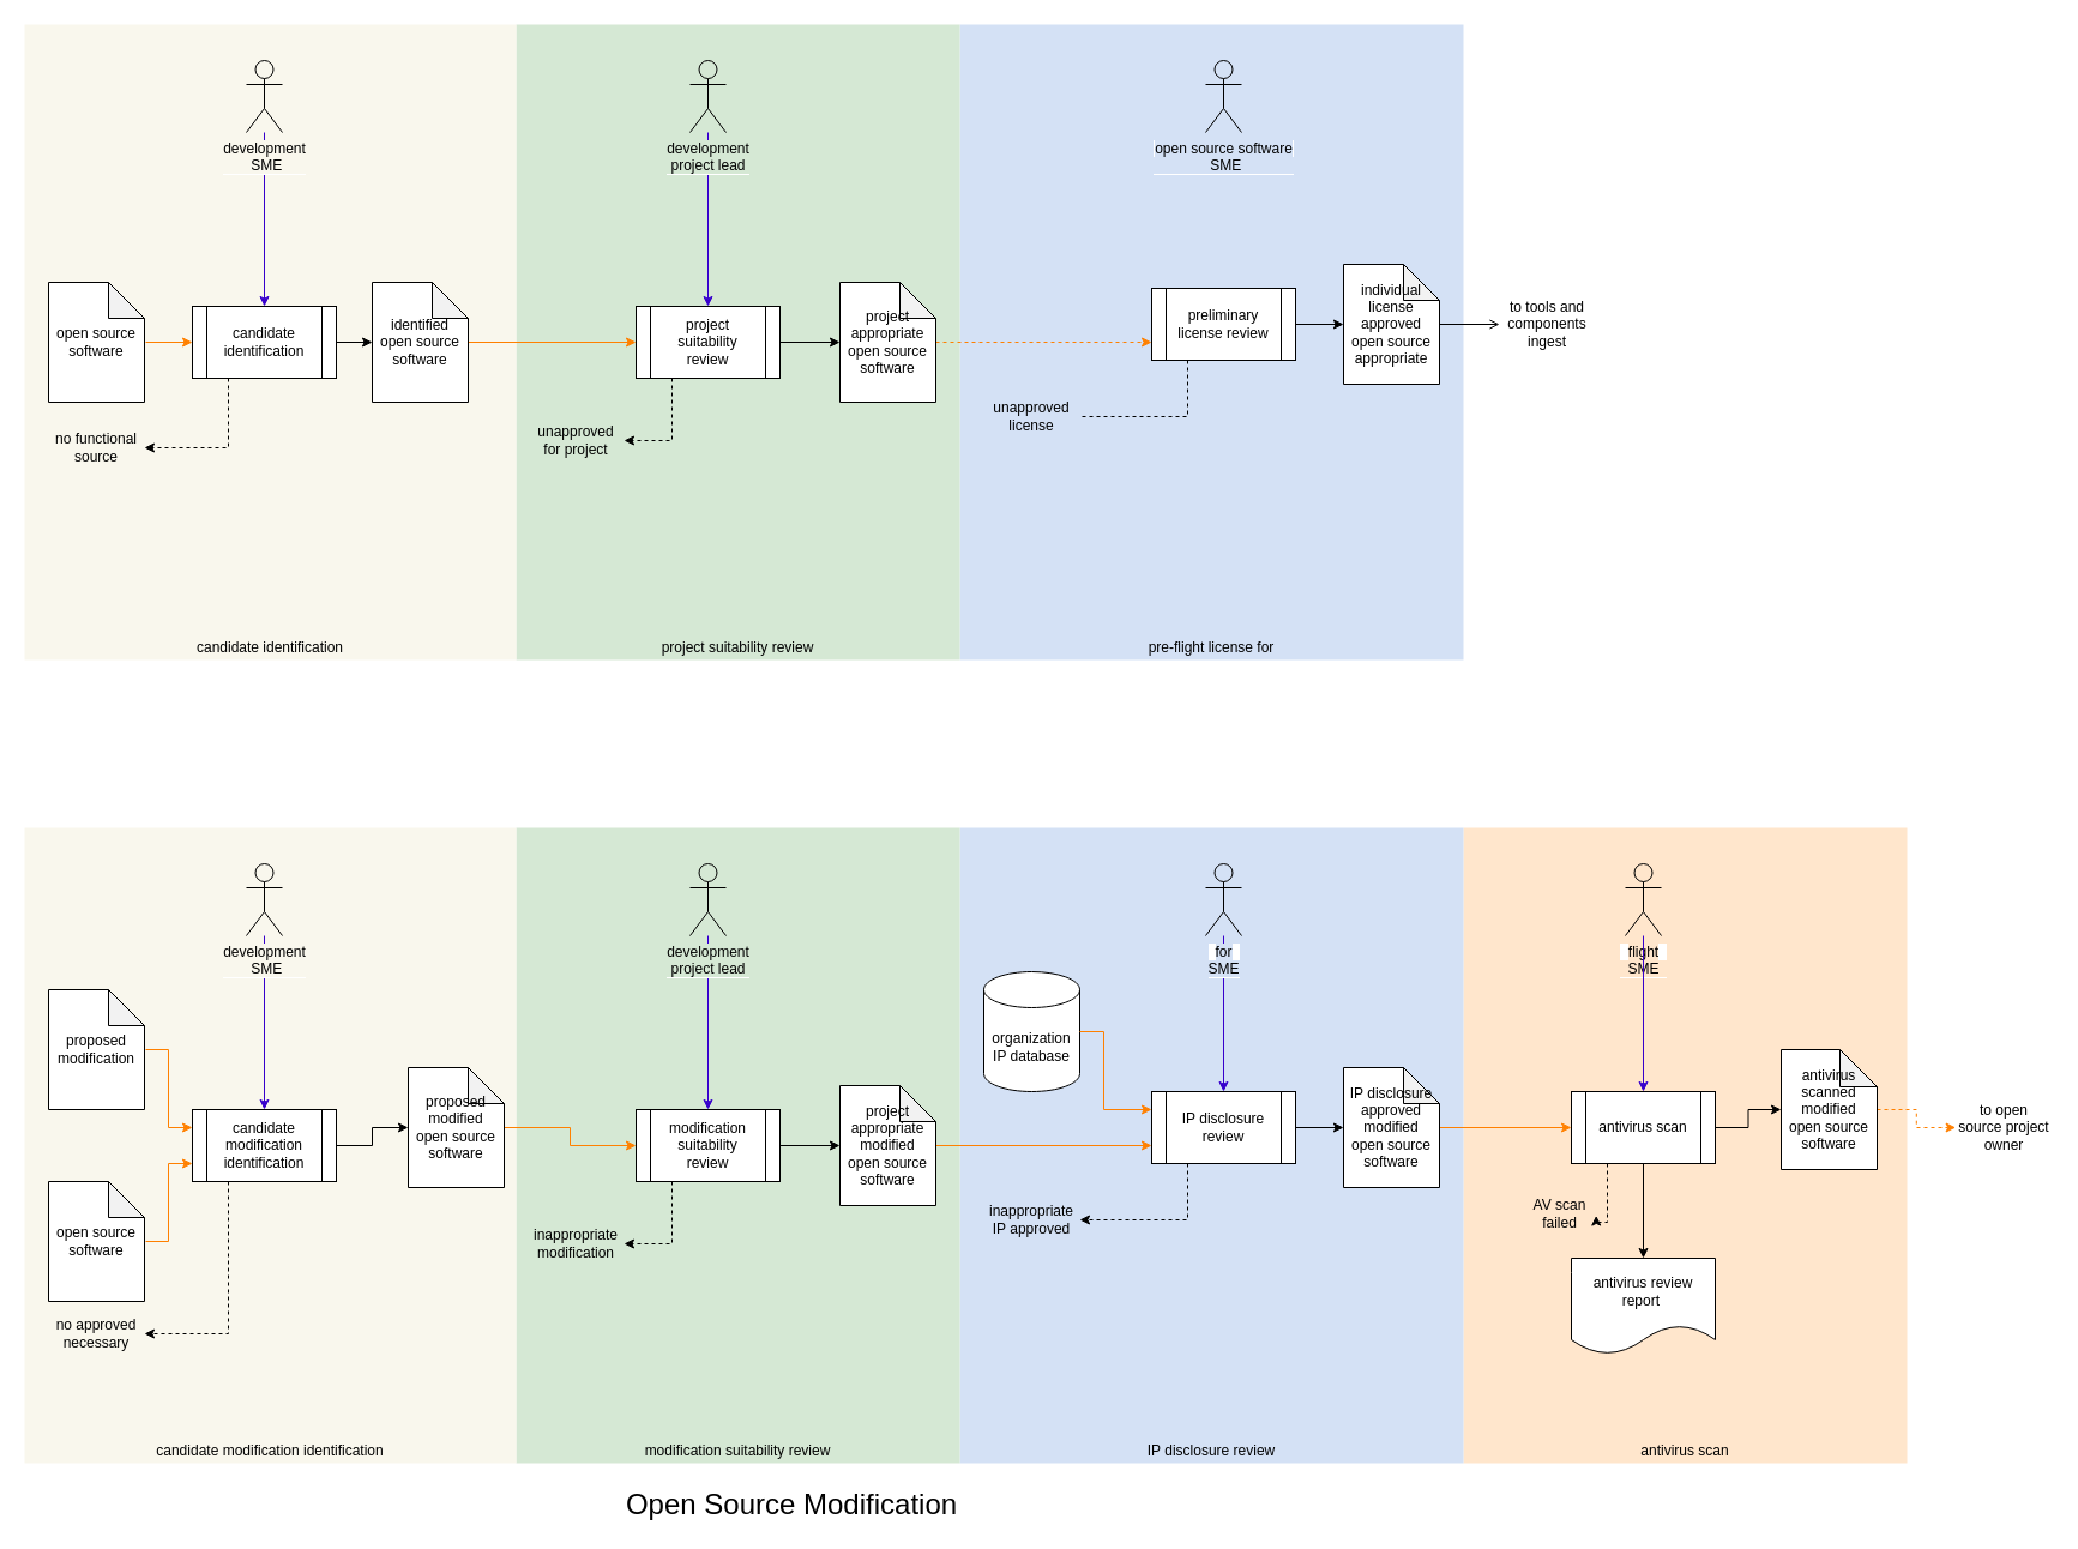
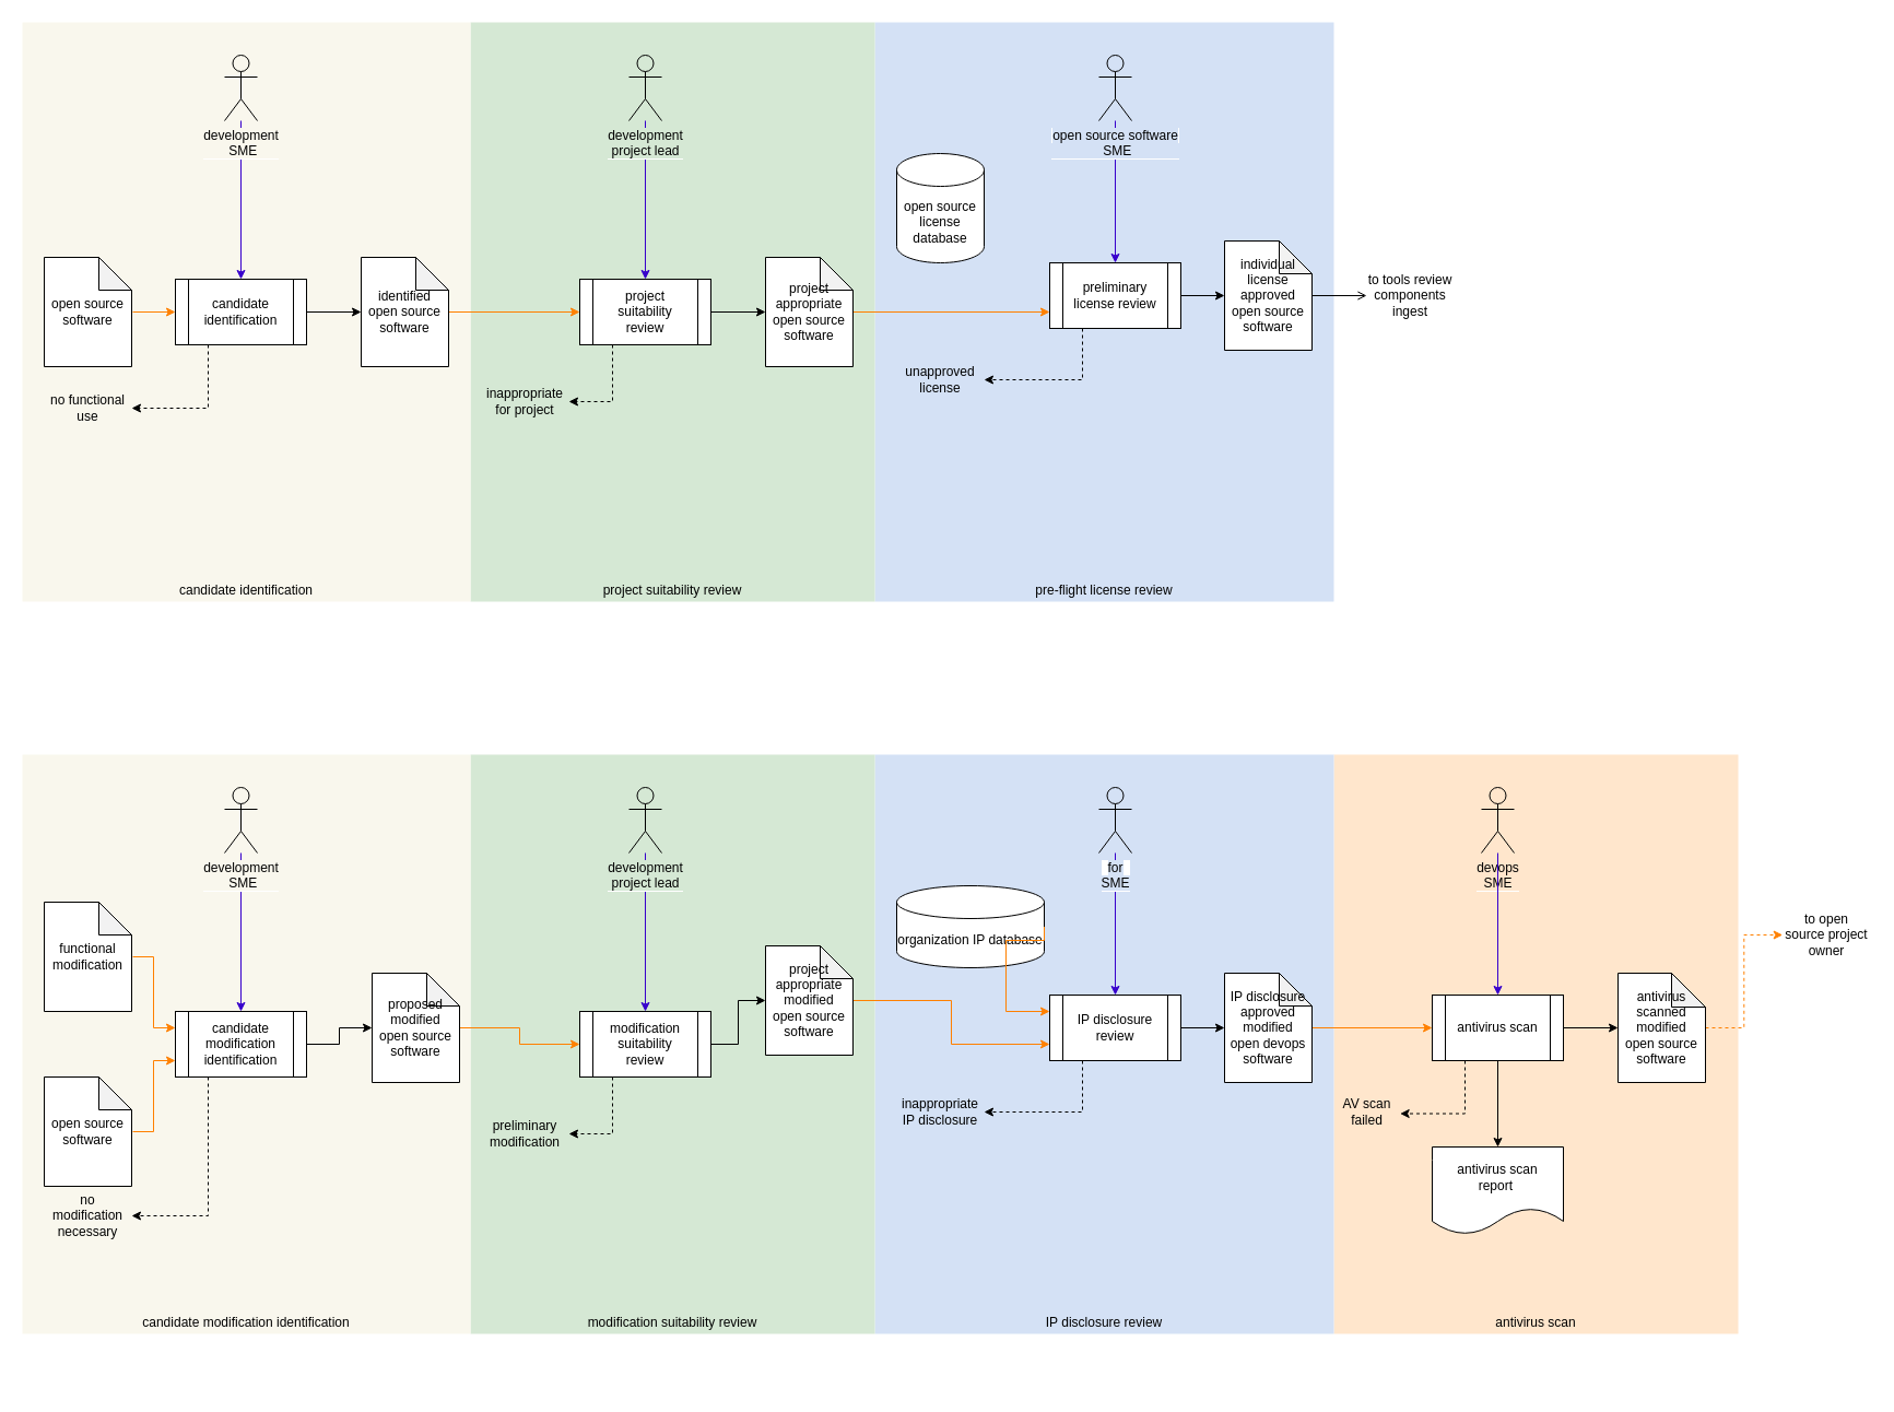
+ <mxCell id="28" style="edgeStyle=orthogonalEdgeStyle;rounded=0;orthogonalLoop=1;jettySize=auto;html=1;fillColor=#6a00ff;strokeColor=#3700CC;" parent="1" source="29" target="16" edge="1"><mxGeometry relative="1" as="geometry" /></mxCell>
+ <mxCell id="31" value="open source license database" style="shape=cylinder3;whiteSpace=wrap;html=1;boundedLbl=1;backgroundOutline=1;size=15;" parent="1" vertex="1"><mxGeometry x="820" y="140" width="80" height="100" as="geometry" /></mxCell>
- <mxCell id="36" value="individual license approved open source appropriate" style="shape=note;whiteSpace=wrap;html=1;backgroundOutline=1;darkOpacity=0.05;" parent="1" vertex="1"><mxGeometry x="1120" y="220" width="80" height="100" as="geometry" /></mxCell>
+ <mxCell id="36" value="individual license approved open source software" style="shape=note;whiteSpace=wrap;html=1;backgroundOutline=1;darkOpacity=0.05;" parent="1" vertex="1"><mxGeometry x="1120" y="220" width="80" height="100" as="geometry" /></mxCell>
- <mxCell id="34" value="to tools and components ingest" style="text;html=1;strokeColor=none;fillColor=none;align=center;verticalAlign=middle;whiteSpace=wrap;rounded=0;" parent="1" vertex="1"><mxGeometry x="1250" y="243" width="80" height="54" as="geometry" /></mxCell>
+ <mxCell id="34" value="to tools review components ingest" style="text;html=1;strokeColor=none;fillColor=none;align=center;verticalAlign=middle;whiteSpace=wrap;rounded=0;" parent="1" vertex="1"><mxGeometry x="1250" y="243" width="80" height="54" as="geometry" /></mxCell>
- <mxCell id="12" value="identified open source software" style="shape=note;whiteSpace=wrap;html=1;backgroundOutline=1;darkOpacity=0.05;" parent="1" vertex="1"><mxGeometry x="310" y="235" width="80" height="100" as="geometry" /></mxCell>
+ <mxCell id="12" value="identified open source software" style="shape=note;whiteSpace=wrap;html=1;backgroundOutline=1;darkOpacity=0.05;" parent="1" vertex="1"><mxGeometry x="330" y="235" width="80" height="100" as="geometry" /></mxCell>
- <mxCell id="13" style="edgeStyle=orthogonalEdgeStyle;rounded=0;orthogonalLoop=1;jettySize=auto;html=1;entryX=0;entryY=0.75;entryDx=0;entryDy=0;strokeColor=#FF8000;dashed=1;" parent="1" source="14" target="16" edge="1"><mxGeometry relative="1" as="geometry" /></mxCell>
+ <mxCell id="13" style="edgeStyle=orthogonalEdgeStyle;rounded=0;orthogonalLoop=1;jettySize=auto;html=1;entryX=0;entryY=0.75;entryDx=0;entryDy=0;strokeColor=#FF8000;" parent="1" source="14" target="16" edge="1"><mxGeometry relative="1" as="geometry" /></mxCell>
- <mxCell id="32" style="edgeStyle=orthogonalEdgeStyle;rounded=0;orthogonalLoop=1;jettySize=auto;html=1;exitX=0.25;exitY=1;exitDx=0;exitDy=0;entryX=1;entryY=0.5;entryDx=0;entryDy=0;dashed=1;endArrow=none;" parent="1" source="16" target="33" edge="1"><mxGeometry relative="1" as="geometry"><mxPoint x="930" y="330" as="sourcePoint" /></mxGeometry></mxCell>
+ <mxCell id="32" style="edgeStyle=orthogonalEdgeStyle;rounded=0;orthogonalLoop=1;jettySize=auto;html=1;exitX=0.25;exitY=1;exitDx=0;exitDy=0;entryX=1;entryY=0.5;entryDx=0;entryDy=0;dashed=1;" parent="1" source="16" target="33" edge="1"><mxGeometry relative="1" as="geometry"><mxPoint x="930" y="330" as="sourcePoint" /></mxGeometry></mxCell>
- <mxCell id="30" value="unapproved for project" style="text;html=1;strokeColor=none;fillColor=none;align=center;verticalAlign=middle;whiteSpace=wrap;rounded=0;" parent="1" vertex="1"><mxGeometry x="440" y="340" width="80" height="54" as="geometry" /></mxCell>
+ <mxCell id="30" value="inappropriate for project" style="text;html=1;strokeColor=none;fillColor=none;align=center;verticalAlign=middle;whiteSpace=wrap;rounded=0;" parent="1" vertex="1"><mxGeometry x="440" y="340" width="80" height="54" as="geometry" /></mxCell>
- <mxCell id="27" value="no functional source" style="text;html=1;strokeColor=none;fillColor=none;align=center;verticalAlign=middle;whiteSpace=wrap;rounded=0;" parent="1" vertex="1"><mxGeometry x="40" y="346" width="80" height="54" as="geometry" /></mxCell>
+ <mxCell id="27" value="no functional use" style="text;html=1;strokeColor=none;fillColor=none;align=center;verticalAlign=middle;whiteSpace=wrap;rounded=0;" parent="1" vertex="1"><mxGeometry x="40" y="346" width="80" height="54" as="geometry" /></mxCell>
- <mxCell id="22" value="pre-flight license for" style="text;html=1;strokeColor=none;fillColor=none;align=center;verticalAlign=middle;whiteSpace=wrap;rounded=0;" parent="1" vertex="1"><mxGeometry x="800" y="530" width="420" height="20" as="geometry" /></mxCell>
+ <mxCell id="22" value="pre-flight license review" style="text;html=1;strokeColor=none;fillColor=none;align=center;verticalAlign=middle;whiteSpace=wrap;rounded=0;" parent="1" vertex="1"><mxGeometry x="800" y="530" width="420" height="20" as="geometry" /></mxCell>
- <mxCell id="83" value="&lt;span style=&quot;background-color: rgb(255 , 230 , 204)&quot;&gt;flight&lt;br&gt;&amp;nbsp; SME&amp;nbsp;&amp;nbsp;&lt;/span&gt;" style="shape=umlActor;verticalLabelPosition=bottom;labelBackgroundColor=#ffffff;verticalAlign=top;html=1;outlineConnect=0;fillColor=none;" parent="1" vertex="1"><mxGeometry x="1355" y="720" width="30" height="60" as="geometry" /></mxCell>
+ <mxCell id="83" value="&lt;span style=&quot;background-color: rgb(255 , 230 , 204)&quot;&gt;devops&lt;br&gt;&amp;nbsp; SME&amp;nbsp;&amp;nbsp;&lt;/span&gt;" style="shape=umlActor;verticalLabelPosition=bottom;labelBackgroundColor=#ffffff;verticalAlign=top;html=1;outlineConnect=0;fillColor=none;" parent="1" vertex="1"><mxGeometry x="1355" y="720" width="30" height="60" as="geometry" /></mxCell>
- <mxCell id="66" value="organization IP database" style="shape=cylinder3;whiteSpace=wrap;html=1;boundedLbl=1;backgroundOutline=1;size=15;" parent="1" vertex="1"><mxGeometry x="820" y="810" width="80" height="100" as="geometry" /></mxCell>
+ <mxCell id="66" value="organization IP database" style="shape=cylinder3;whiteSpace=wrap;html=1;boundedLbl=1;backgroundOutline=1;size=15;" parent="1" vertex="1"><mxGeometry x="820" y="810" width="135" height="75" as="geometry" /></mxCell>
- <mxCell id="72" value="proposed modification" style="shape=note;whiteSpace=wrap;html=1;backgroundOutline=1;darkOpacity=0.05;" parent="1" vertex="1"><mxGeometry x="40" y="825" width="80" height="100" as="geometry" /></mxCell>
+ <mxCell id="72" value="functional modification" style="shape=note;whiteSpace=wrap;html=1;backgroundOutline=1;darkOpacity=0.05;" parent="1" vertex="1"><mxGeometry x="40" y="825" width="80" height="100" as="geometry" /></mxCell>
- <mxCell id="76" value="antivirus&lt;br&gt;scanned&lt;br&gt;modified&lt;br&gt;open source software" style="shape=note;whiteSpace=wrap;html=1;backgroundOutline=1;darkOpacity=0.05;size=31;" parent="1" vertex="1"><mxGeometry x="1485" y="875" width="80" height="100" as="geometry" /></mxCell>
+ <mxCell id="76" value="antivirus&lt;br&gt;scanned&lt;br&gt;modified&lt;br&gt;open source software" style="shape=note;whiteSpace=wrap;html=1;backgroundOutline=1;darkOpacity=0.05;size=31;" parent="1" vertex="1"><mxGeometry x="1480" y="890" width="80" height="100" as="geometry" /></mxCell>
- <mxCell id="71" value="IP disclosure approved modified&lt;br&gt;open source software" style="shape=note;whiteSpace=wrap;html=1;backgroundOutline=1;darkOpacity=0.05;" parent="1" vertex="1"><mxGeometry x="1120" y="890" width="80" height="100" as="geometry" /></mxCell>
+ <mxCell id="71" value="IP disclosure approved modified&lt;br&gt;open devops software" style="shape=note;whiteSpace=wrap;html=1;backgroundOutline=1;darkOpacity=0.05;" parent="1" vertex="1"><mxGeometry x="1120" y="890" width="80" height="100" as="geometry" /></mxCell>
- <mxCell id="85" value="to open source project owner" style="text;html=1;strokeColor=none;fillColor=none;align=center;verticalAlign=middle;whiteSpace=wrap;rounded=0;" parent="1" vertex="1"><mxGeometry x="1630.64" y="913" width="80" height="54" as="geometry" /></mxCell>
+ <mxCell id="85" value="to open source project owner" style="text;html=1;strokeColor=none;fillColor=none;align=center;verticalAlign=middle;whiteSpace=wrap;rounded=0;" parent="1" vertex="1"><mxGeometry x="1630.64" y="828" width="80" height="54" as="geometry" /></mxCell>
- <mxCell id="48" value="project appropriate&lt;br&gt;modified&lt;br&gt;open source software" style="shape=note;whiteSpace=wrap;html=1;backgroundOutline=1;darkOpacity=0.05;" parent="1" vertex="1"><mxGeometry x="700" y="905" width="80" height="100" as="geometry" /></mxCell>
+ <mxCell id="48" value="project appropriate&lt;br&gt;modified&lt;br&gt;open source software" style="shape=note;whiteSpace=wrap;html=1;backgroundOutline=1;darkOpacity=0.05;" parent="1" vertex="1"><mxGeometry x="700" y="865" width="80" height="100" as="geometry" /></mxCell>
- <mxCell id="81" value="AV scan&lt;br&gt;failed" style="text;html=1;align=center;verticalAlign=middle;resizable=0;points=[];autosize=1;" parent="1" vertex="1"><mxGeometry x="1270" y="997" width="60" height="30" as="geometry" /></mxCell>
+ <mxCell id="81" value="AV scan&lt;br&gt;failed" style="text;html=1;align=center;verticalAlign=middle;resizable=0;points=[];autosize=1;" parent="1" vertex="1"><mxGeometry x="1220" y="1002" width="60" height="30" as="geometry" /></mxCell>
- <mxCell id="69" value="inappropriate IP approved" style="text;html=1;strokeColor=none;fillColor=none;align=center;verticalAlign=middle;whiteSpace=wrap;rounded=0;" parent="1" vertex="1"><mxGeometry x="820" y="990" width="80" height="54" as="geometry" /></mxCell>
+ <mxCell id="69" value="inappropriate IP disclosure" style="text;html=1;strokeColor=none;fillColor=none;align=center;verticalAlign=middle;whiteSpace=wrap;rounded=0;" parent="1" vertex="1"><mxGeometry x="820" y="990" width="80" height="54" as="geometry" /></mxCell>
- <mxCell id="65" value="inappropriate modification" style="text;html=1;strokeColor=none;fillColor=none;align=center;verticalAlign=middle;whiteSpace=wrap;rounded=0;" parent="1" vertex="1"><mxGeometry x="440" y="1010" width="80" height="54" as="geometry" /></mxCell>
+ <mxCell id="65" value="preliminary modification" style="text;html=1;strokeColor=none;fillColor=none;align=center;verticalAlign=middle;whiteSpace=wrap;rounded=0;" parent="1" vertex="1"><mxGeometry x="440" y="1010" width="80" height="54" as="geometry" /></mxCell>
- <mxCell id="82" value="antivirus review&lt;br&gt;report&amp;nbsp;" style="shape=document;whiteSpace=wrap;html=1;boundedLbl=1;" parent="1" vertex="1"><mxGeometry x="1310" y="1049" width="120" height="80" as="geometry" /></mxCell>
+ <mxCell id="82" value="antivirus scan&lt;br&gt;report&amp;nbsp;" style="shape=document;whiteSpace=wrap;html=1;boundedLbl=1;" parent="1" vertex="1"><mxGeometry x="1310" y="1049" width="120" height="80" as="geometry" /></mxCell>
- <mxCell id="61" value="no approved necessary" style="text;html=1;strokeColor=none;fillColor=none;align=center;verticalAlign=middle;whiteSpace=wrap;rounded=0;" parent="1" vertex="1"><mxGeometry x="40" y="1085" width="80" height="54" as="geometry" /></mxCell>
+ <mxCell id="61" value="no modification necessary" style="text;html=1;strokeColor=none;fillColor=none;align=center;verticalAlign=middle;whiteSpace=wrap;rounded=0;" parent="1" vertex="1"><mxGeometry x="40" y="1085" width="80" height="54" as="geometry" /></mxCell>
- <mxCell id="64" value="&lt;font style=&quot;font-size: 24px&quot;&gt;Open Source Modification&lt;/font&gt;" style="text;html=1;strokeColor=none;fillColor=none;align=center;verticalAlign=middle;whiteSpace=wrap;rounded=0;" parent="1" vertex="1"><mxGeometry x="510" y="1240" width="300" height="30" as="geometry" /></mxCell>
